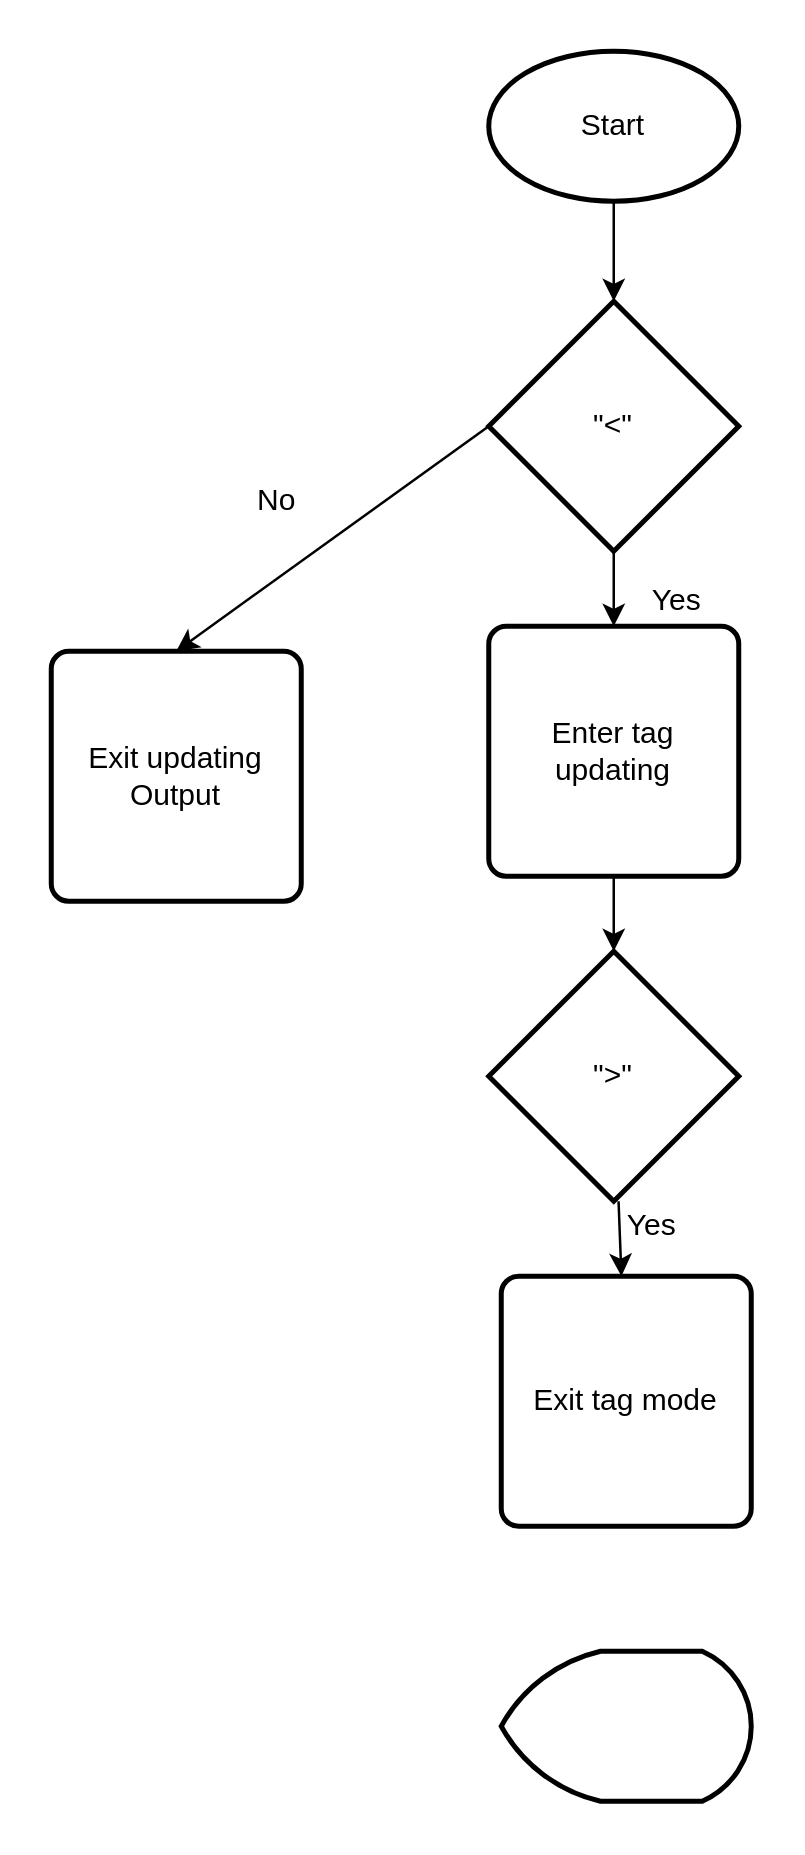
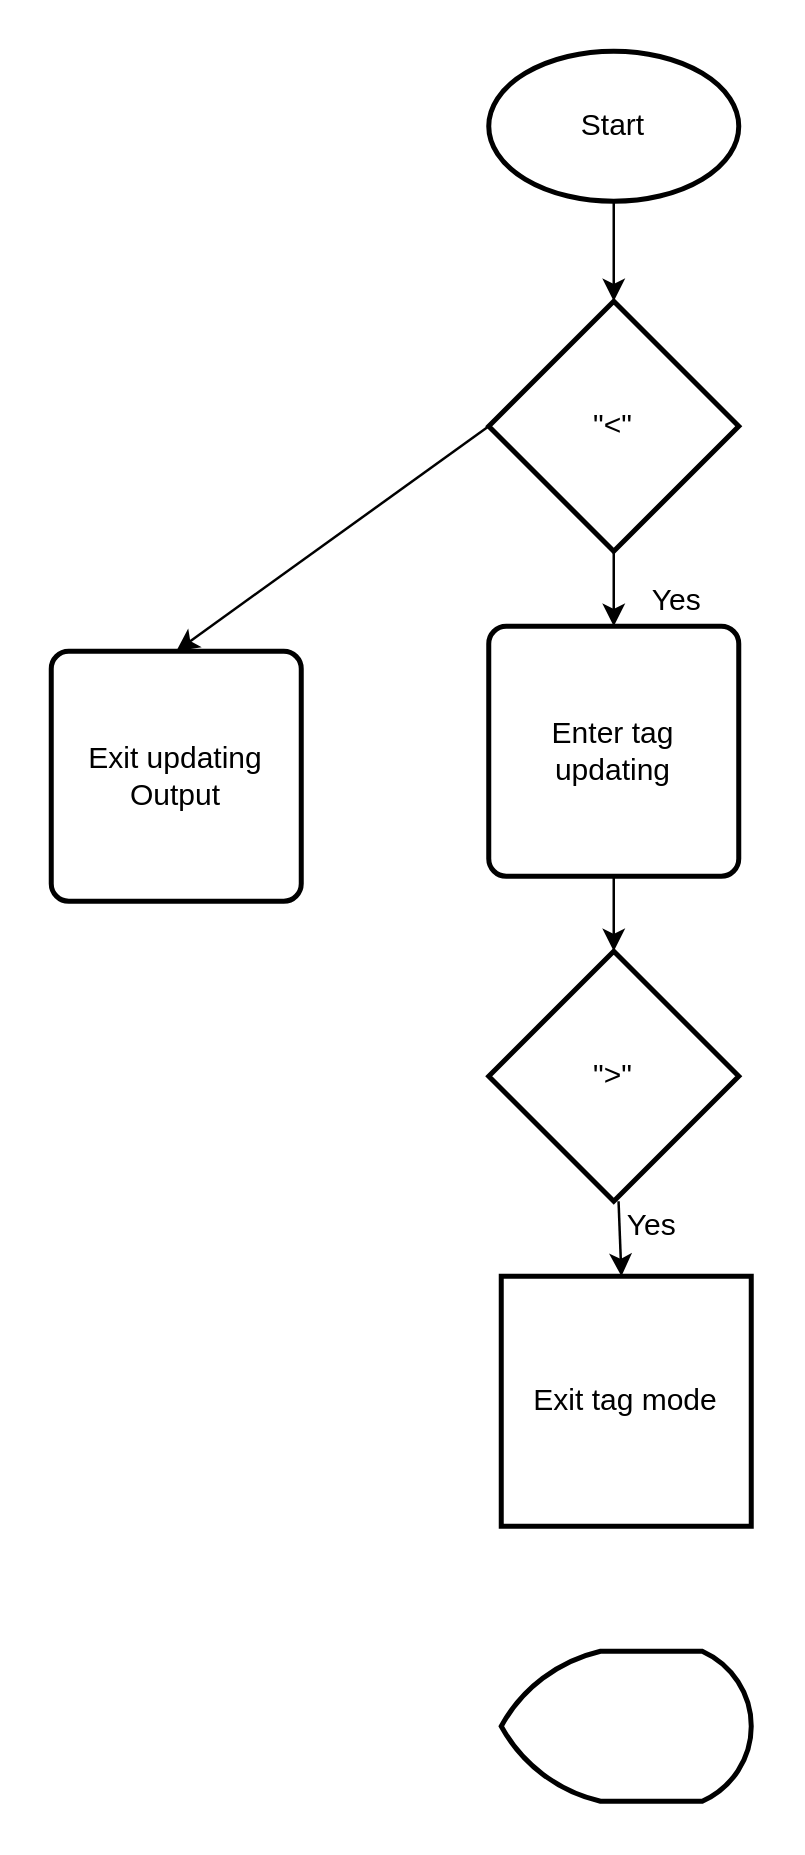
- <mxCell id="15" value="No" style="text;html=1;align=center;verticalAlign=middle;resizable=0;points=[];autosize=1;strokeColor=none;fillColor=none;" vertex="1" parent="1"><mxGeometry x="90" y="185" width="40" height="30" as="geometry" /></mxCell>
- <mxCell id="9" value="Exit tag mode" style="rounded=1;whiteSpace=wrap;html=1;absoluteArcSize=1;arcSize=14;strokeWidth=2;" vertex="1" parent="1"><mxGeometry x="200" y="510" width="100" height="100" as="geometry" /></mxCell>
+ <mxCell id="9" value="Exit tag mode" style="whiteSpace=wrap;html=1;absoluteArcSize=1;arcSize=14;strokeWidth=2;rounded=0;" vertex="1" parent="1"><mxGeometry x="200" y="510" width="100" height="100" as="geometry" /></mxCell>
